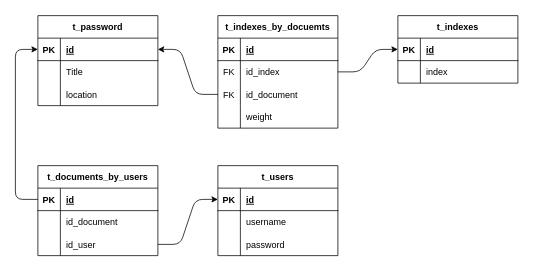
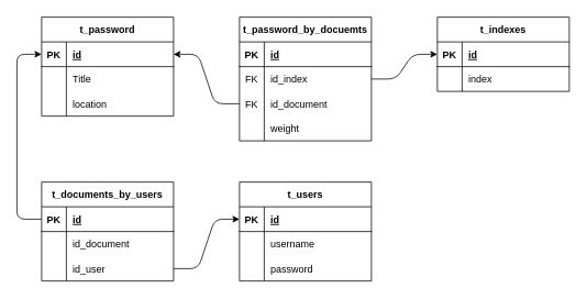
- <mxCell id="19" value="t_indexes_by_docuemts" style="shape=table;startSize=30;container=1;collapsible=1;childLayout=tableLayout;fixedRows=1;rowLines=0;fontStyle=1;align=center;resizeLast=1;" parent="1" vertex="1"><mxGeometry x="290" y="20" width="160" height="150" as="geometry" /></mxCell>
+ <mxCell id="19" value="t_password_by_docuemts" style="shape=table;startSize=30;container=1;collapsible=1;childLayout=tableLayout;fixedRows=1;rowLines=0;fontStyle=1;align=center;resizeLast=1;" parent="1" vertex="1"><mxGeometry x="290" y="20" width="160" height="150" as="geometry" /></mxCell>
